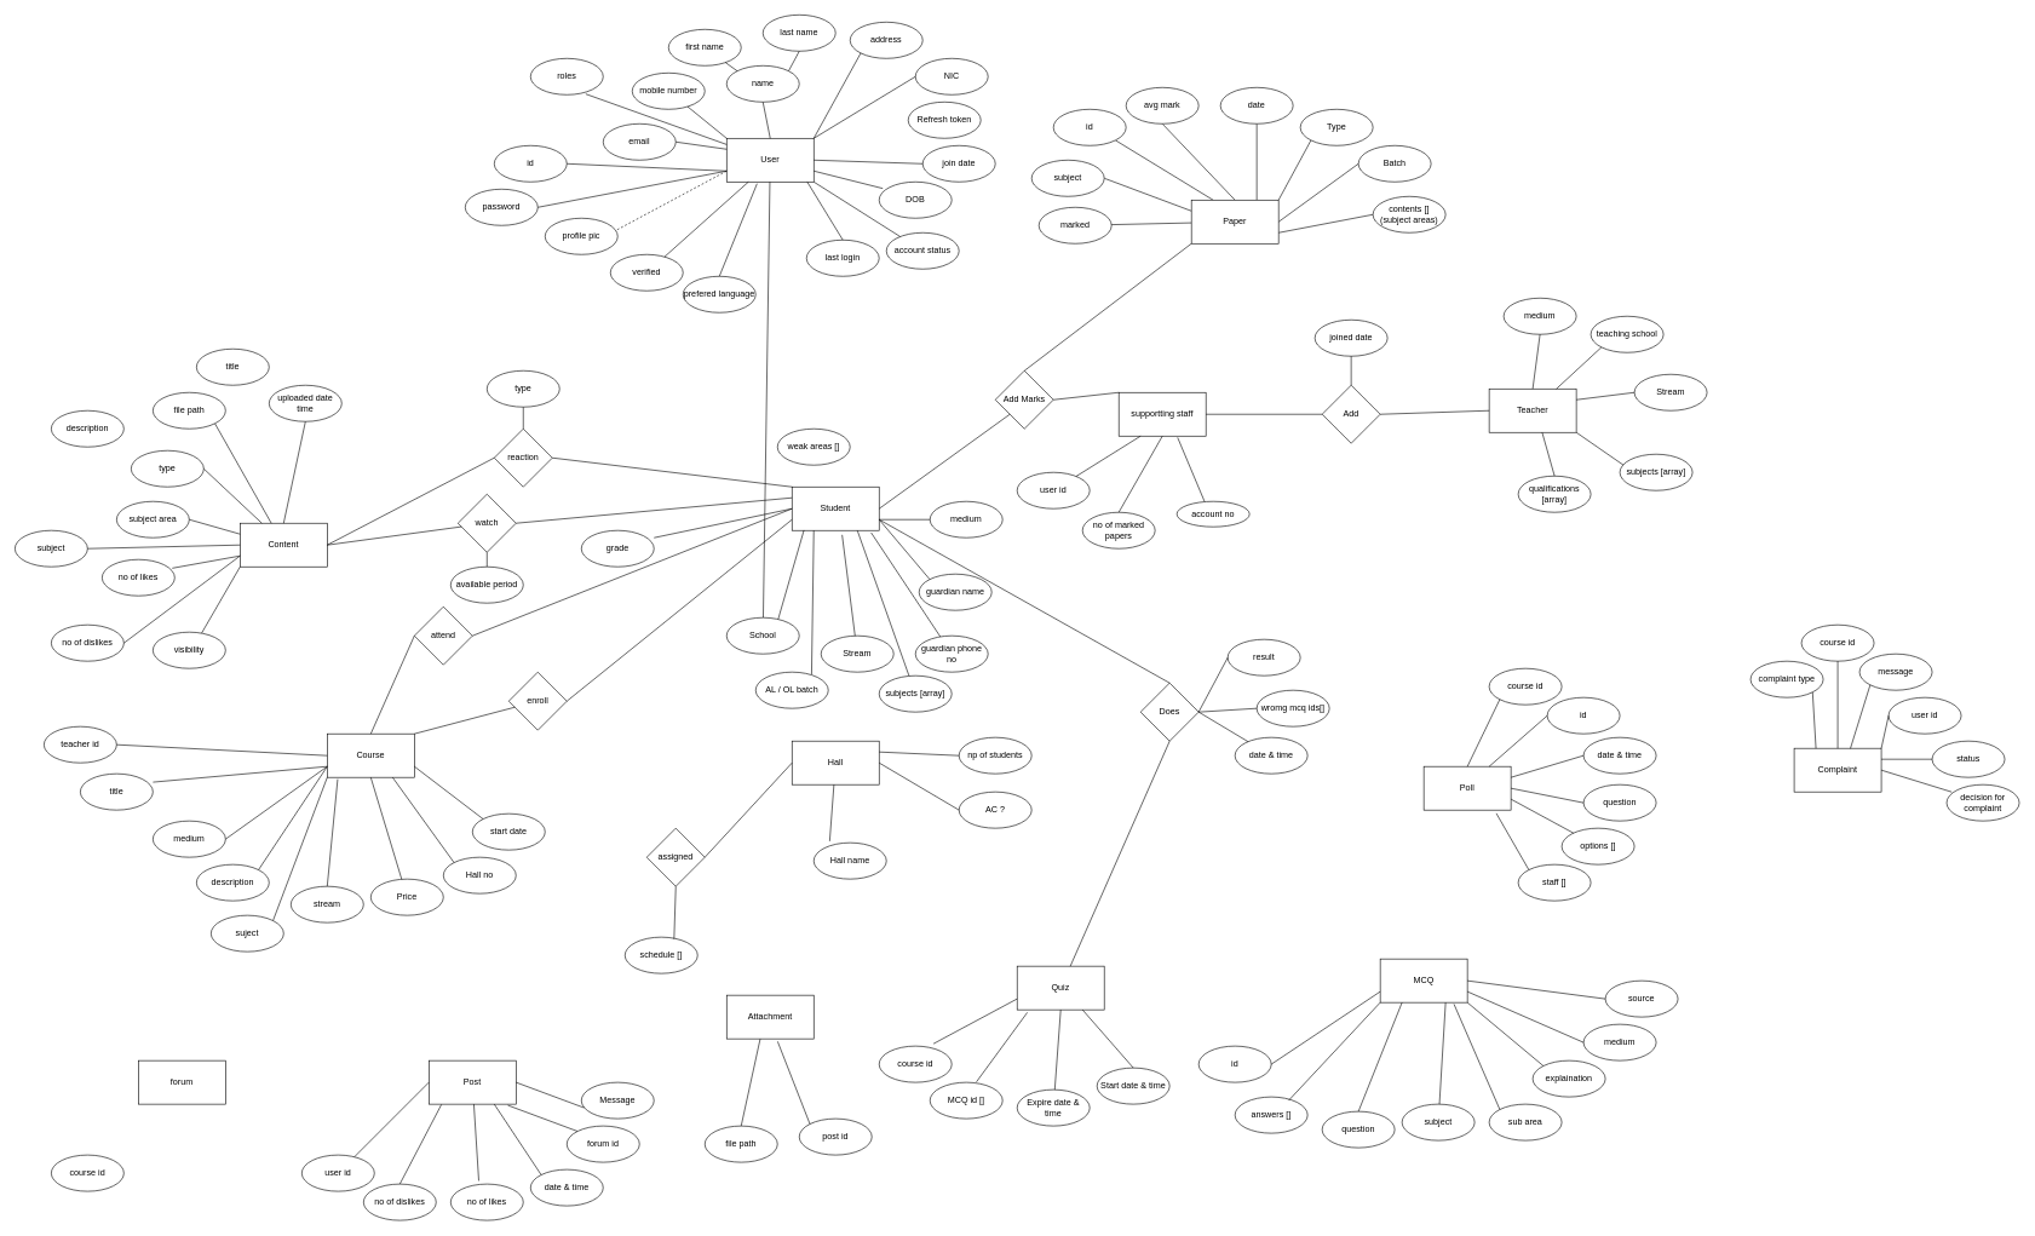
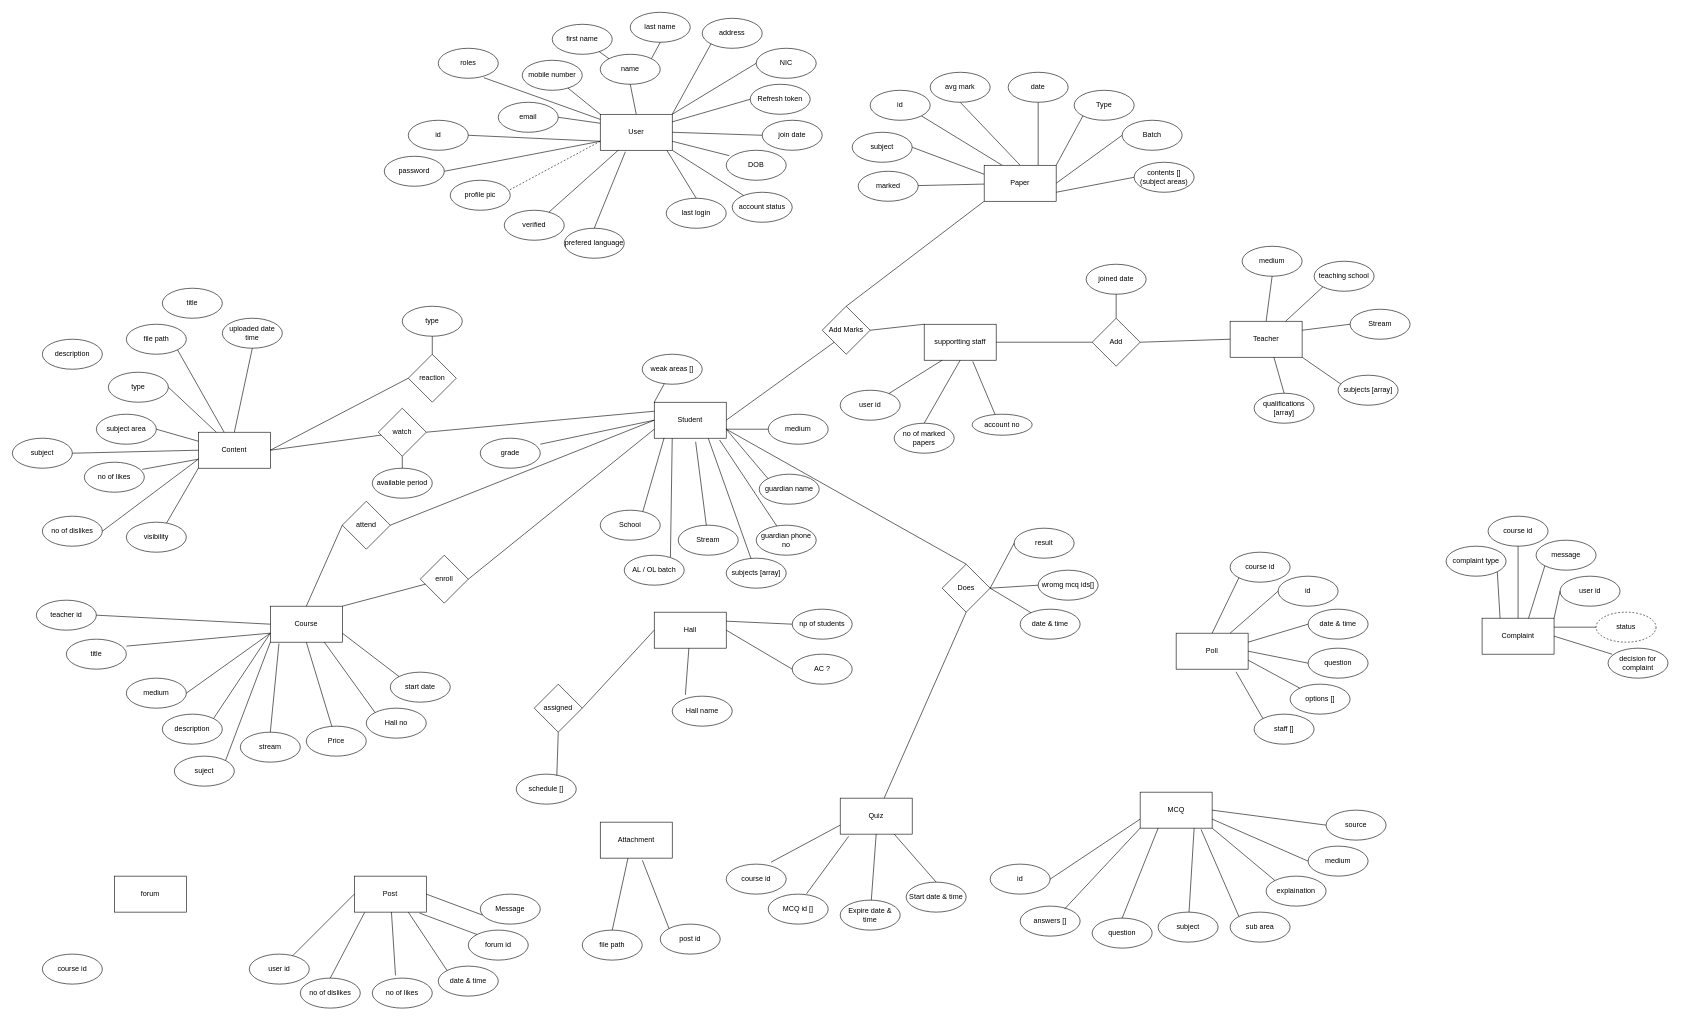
- <mxCell id="20" value="" style="endArrow=none;html=1;" parent="1" source="2" target="28" edge="1"><mxGeometry width="50" height="50" relative="1" as="geometry"><mxPoint x="905.355" y="367.322" as="sourcePoint" /><mxPoint x="1020" y="270" as="targetPoint" /></mxGeometry></mxCell>
+ <mxCell id="20" value="" style="endArrow=none;html=1;entryX=0;entryY=0.5;entryDx=0;entryDy=0;" parent="1" source="2" target="12" edge="1"><mxGeometry width="50" height="50" relative="1" as="geometry"><mxPoint x="905.355" y="367.322" as="sourcePoint" /><mxPoint x="1020" y="270" as="targetPoint" /></mxGeometry></mxCell>
- <mxCell id="109" value="" style="endArrow=none;html=1;exitX=0;exitY=0;exitDx=0;exitDy=0;entryX=1;entryY=0.5;entryDx=0;entryDy=0;" parent="1" source="17" target="105" edge="1"><mxGeometry width="50" height="50" relative="1" as="geometry"><mxPoint x="700" y="735" as="sourcePoint" /><mxPoint x="470" y="770" as="targetPoint" /></mxGeometry></mxCell>
+ <mxCell id="109" value="" style="endArrow=none;html=1;exitX=0;exitY=0;exitDx=0;exitDy=0;" parent="1" source="17" target="248" edge="1"><mxGeometry width="50" height="50" relative="1" as="geometry"><mxPoint x="700" y="735" as="sourcePoint" /><mxPoint x="470" y="770" as="targetPoint" /></mxGeometry></mxCell>
- <mxCell id="232" value="status" style="ellipse;whiteSpace=wrap;html=1;" parent="1" vertex="1"><mxGeometry x="2660" y="1020" width="100" height="50" as="geometry" /></mxCell>
+ <mxCell id="232" value="status" style="ellipse;whiteSpace=wrap;html=1;dashed=1;" parent="1" vertex="1"><mxGeometry x="2660" y="1020" width="100" height="50" as="geometry" /></mxCell>
